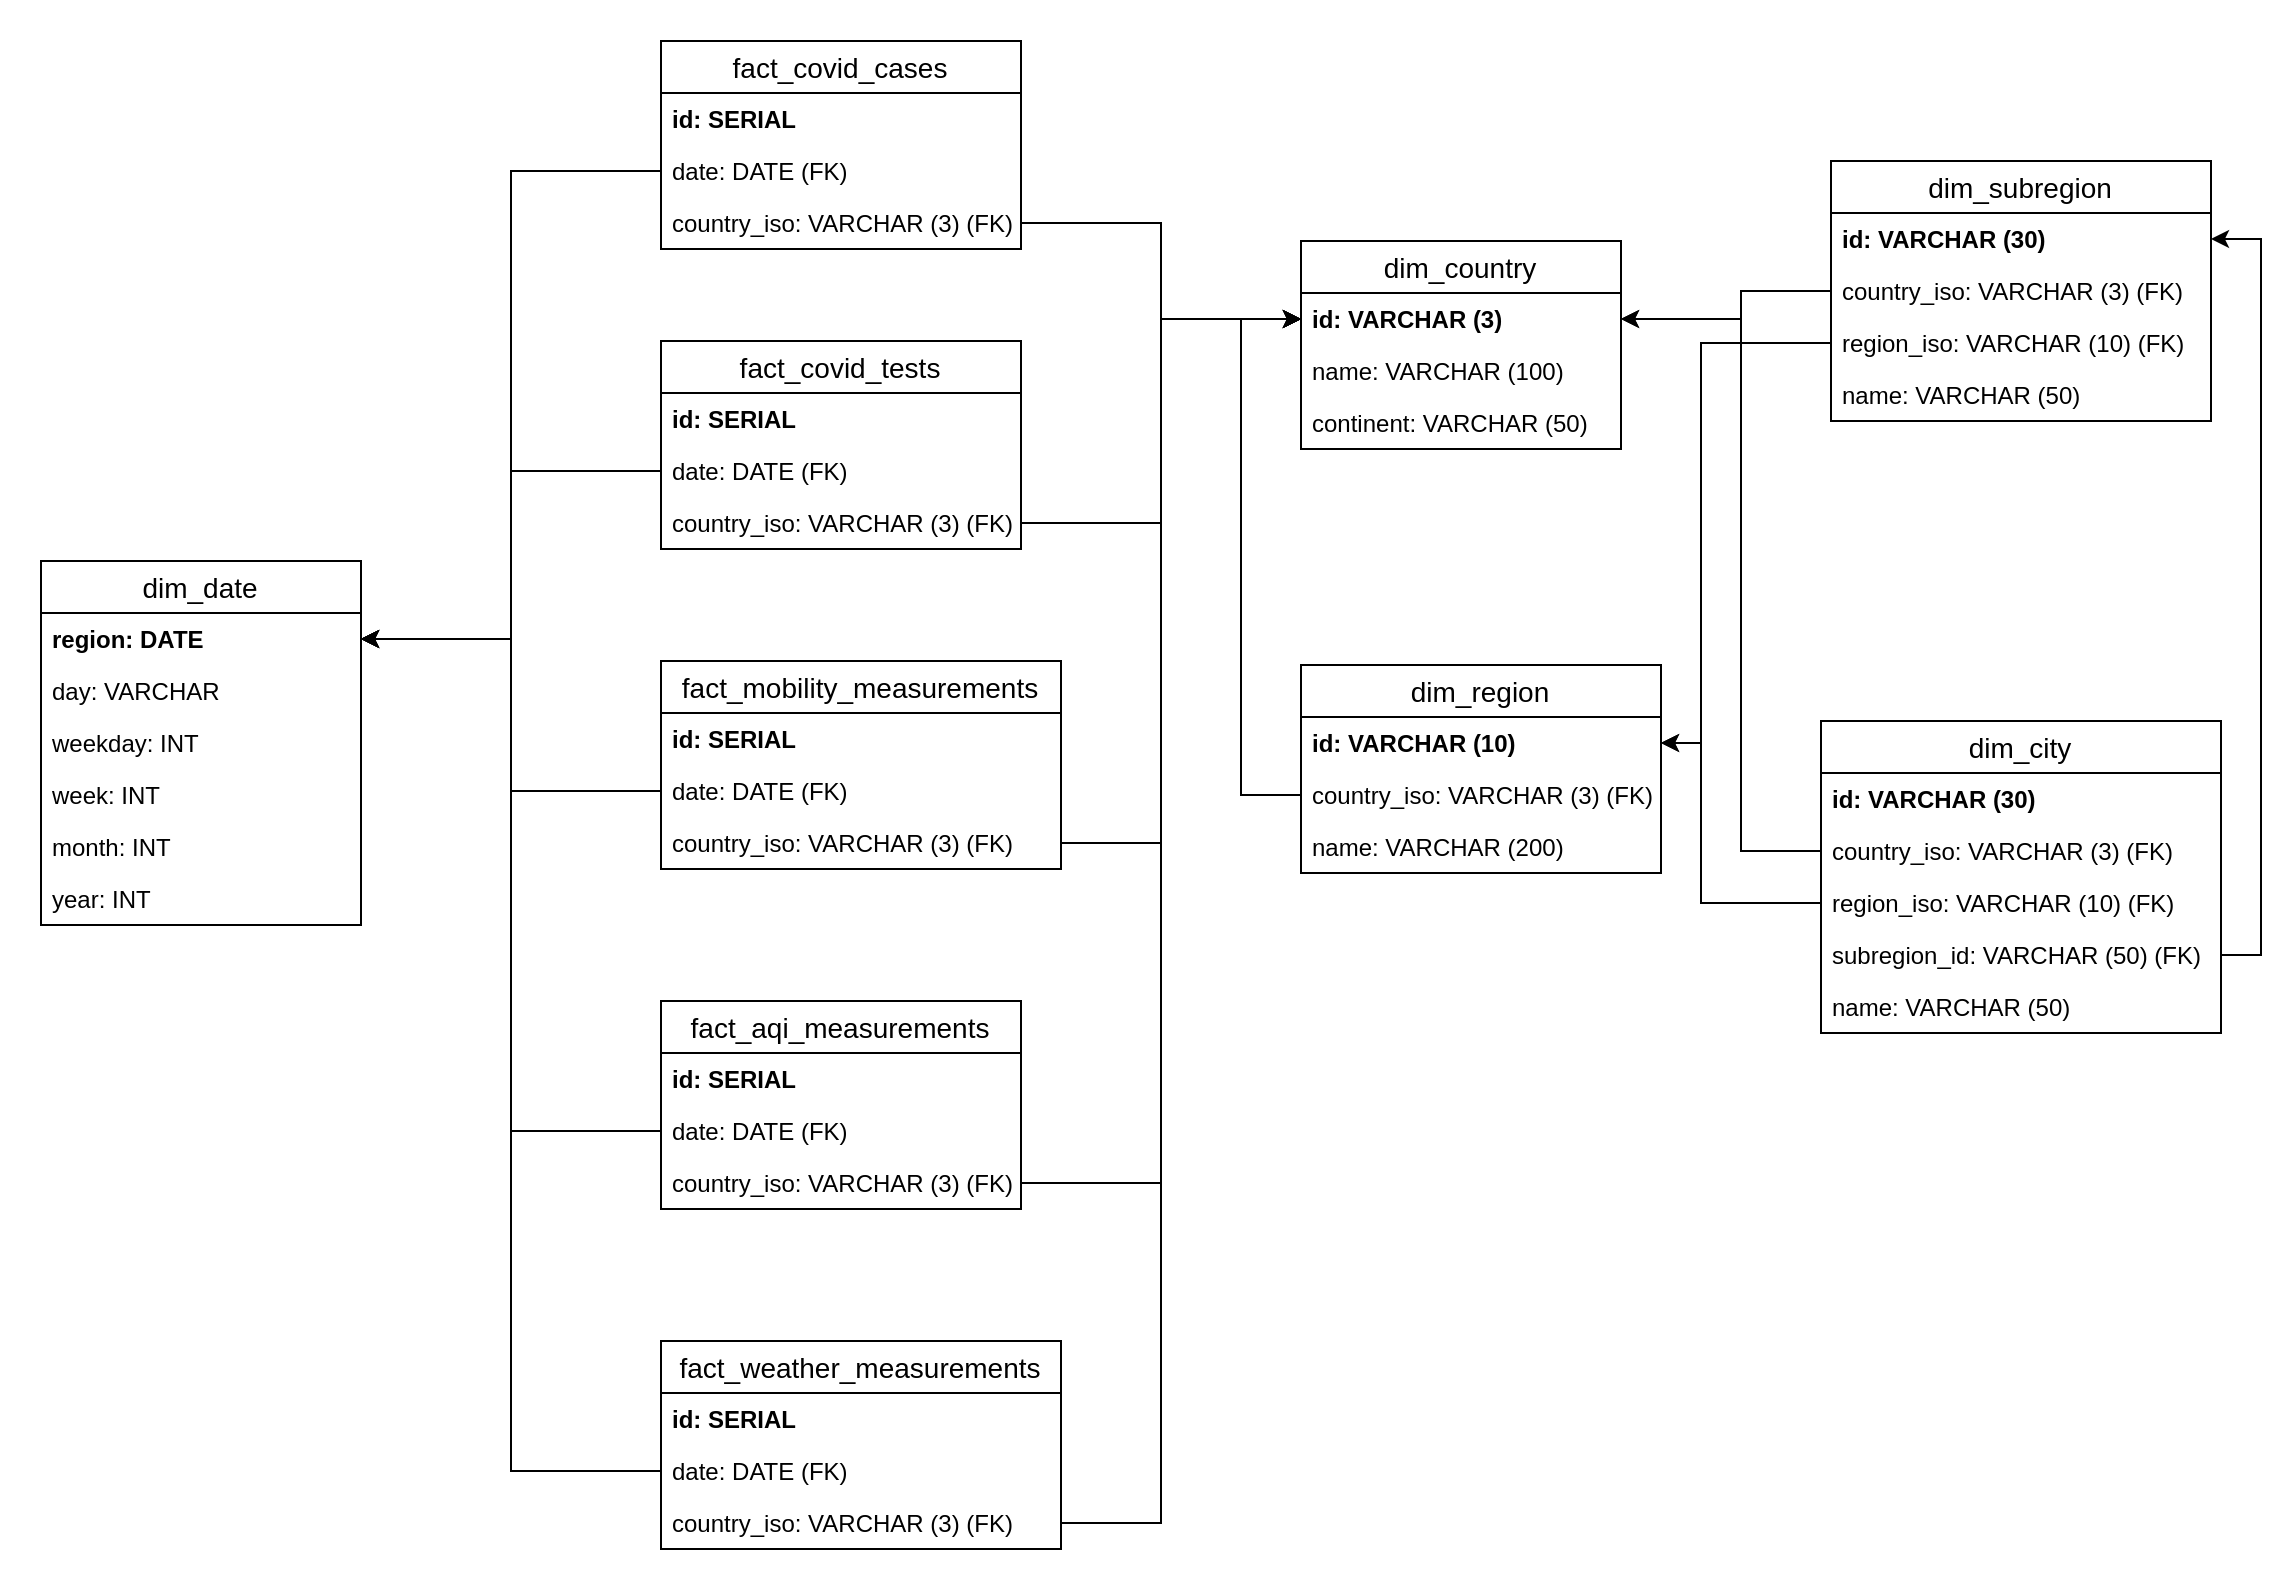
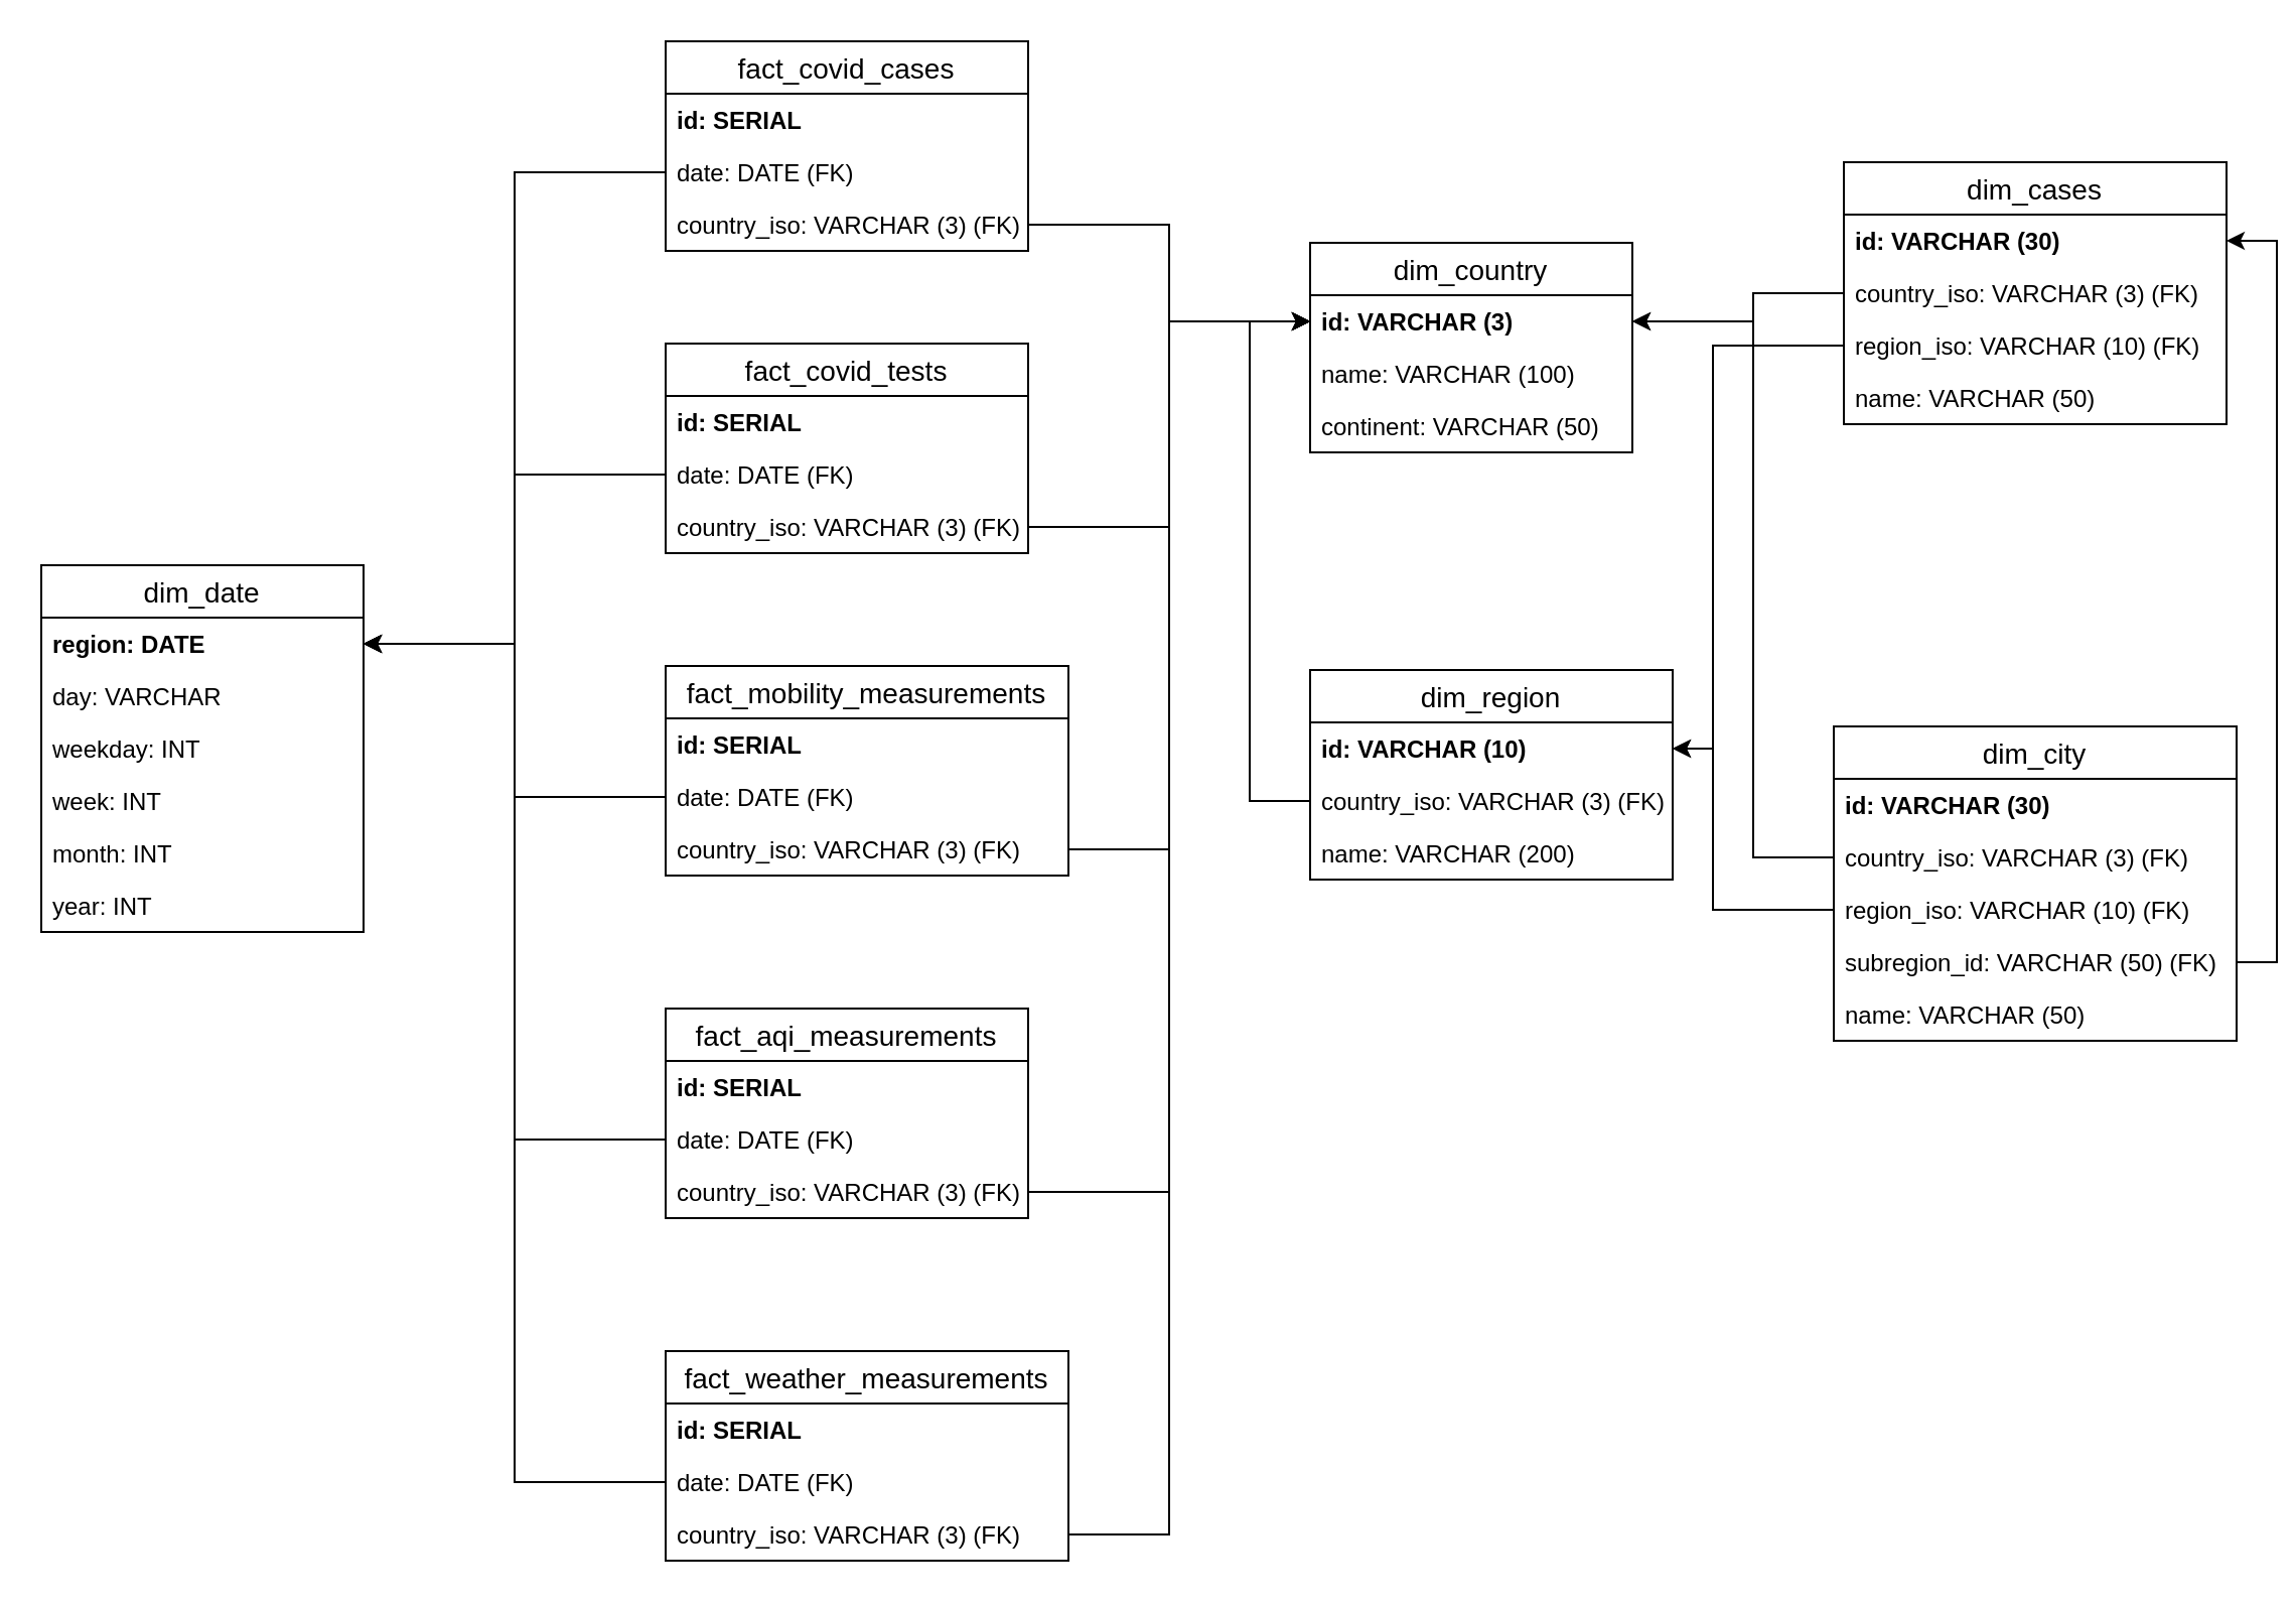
- <mxCell id="53" value="dim_subregion" style="swimlane;fontStyle=0;childLayout=stackLayout;horizontal=1;startSize=26;horizontalStack=0;resizeParent=1;resizeParentMax=0;resizeLast=0;collapsible=1;marginBottom=0;align=center;fontSize=14;" vertex="1" parent="1"><mxGeometry x="915" y="80" width="190" height="130" as="geometry" /></mxCell>
+ <mxCell id="53" value="dim_cases" style="swimlane;fontStyle=0;childLayout=stackLayout;horizontal=1;startSize=26;horizontalStack=0;resizeParent=1;resizeParentMax=0;resizeLast=0;collapsible=1;marginBottom=0;align=center;fontSize=14;" vertex="1" parent="1"><mxGeometry x="915" y="80" width="190" height="130" as="geometry" /></mxCell>
